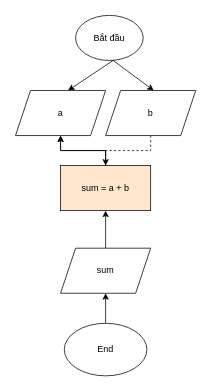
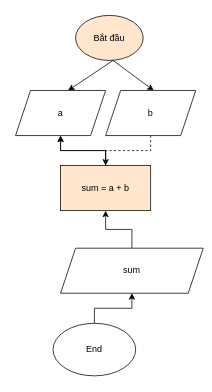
- <mxCell id="2" value="Bắt đầu" style="ellipse;whiteSpace=wrap;html=1;" vertex="1" parent="1"><mxGeometry x="100" width="90" height="60" as="geometry" y="20" /></mxCell>
+ <mxCell id="2" value="Bắt đầu" style="ellipse;whiteSpace=wrap;html=1;fillColor=#ffe6cc;" vertex="1" parent="1"><mxGeometry x="100" width="90" height="60" as="geometry" y="20" /></mxCell>
- <mxCell id="14" value="sum" style="shape=parallelogram;perimeter=parallelogramPerimeter;whiteSpace=wrap;html=1;fixedSize=1;" vertex="1" parent="1"><mxGeometry x="80" y="330" width="120" height="60" as="geometry" /></mxCell>
+ <mxCell id="14" value="sum" style="shape=parallelogram;perimeter=parallelogramPerimeter;whiteSpace=wrap;html=1;fixedSize=1;" vertex="1" parent="1"><mxGeometry x="80" y="330" width="190" height="60" as="geometry" /></mxCell>
- <mxCell id="4" value="End" style="ellipse;whiteSpace=wrap;html=1;" vertex="1" parent="1"><mxGeometry x="85" y="430" width="110" height="70" as="geometry" /></mxCell>
+ <mxCell id="4" value="End" style="ellipse;whiteSpace=wrap;html=1;" vertex="1" parent="1"><mxGeometry x="70" y="430" width="110" height="70" as="geometry" /></mxCell>
